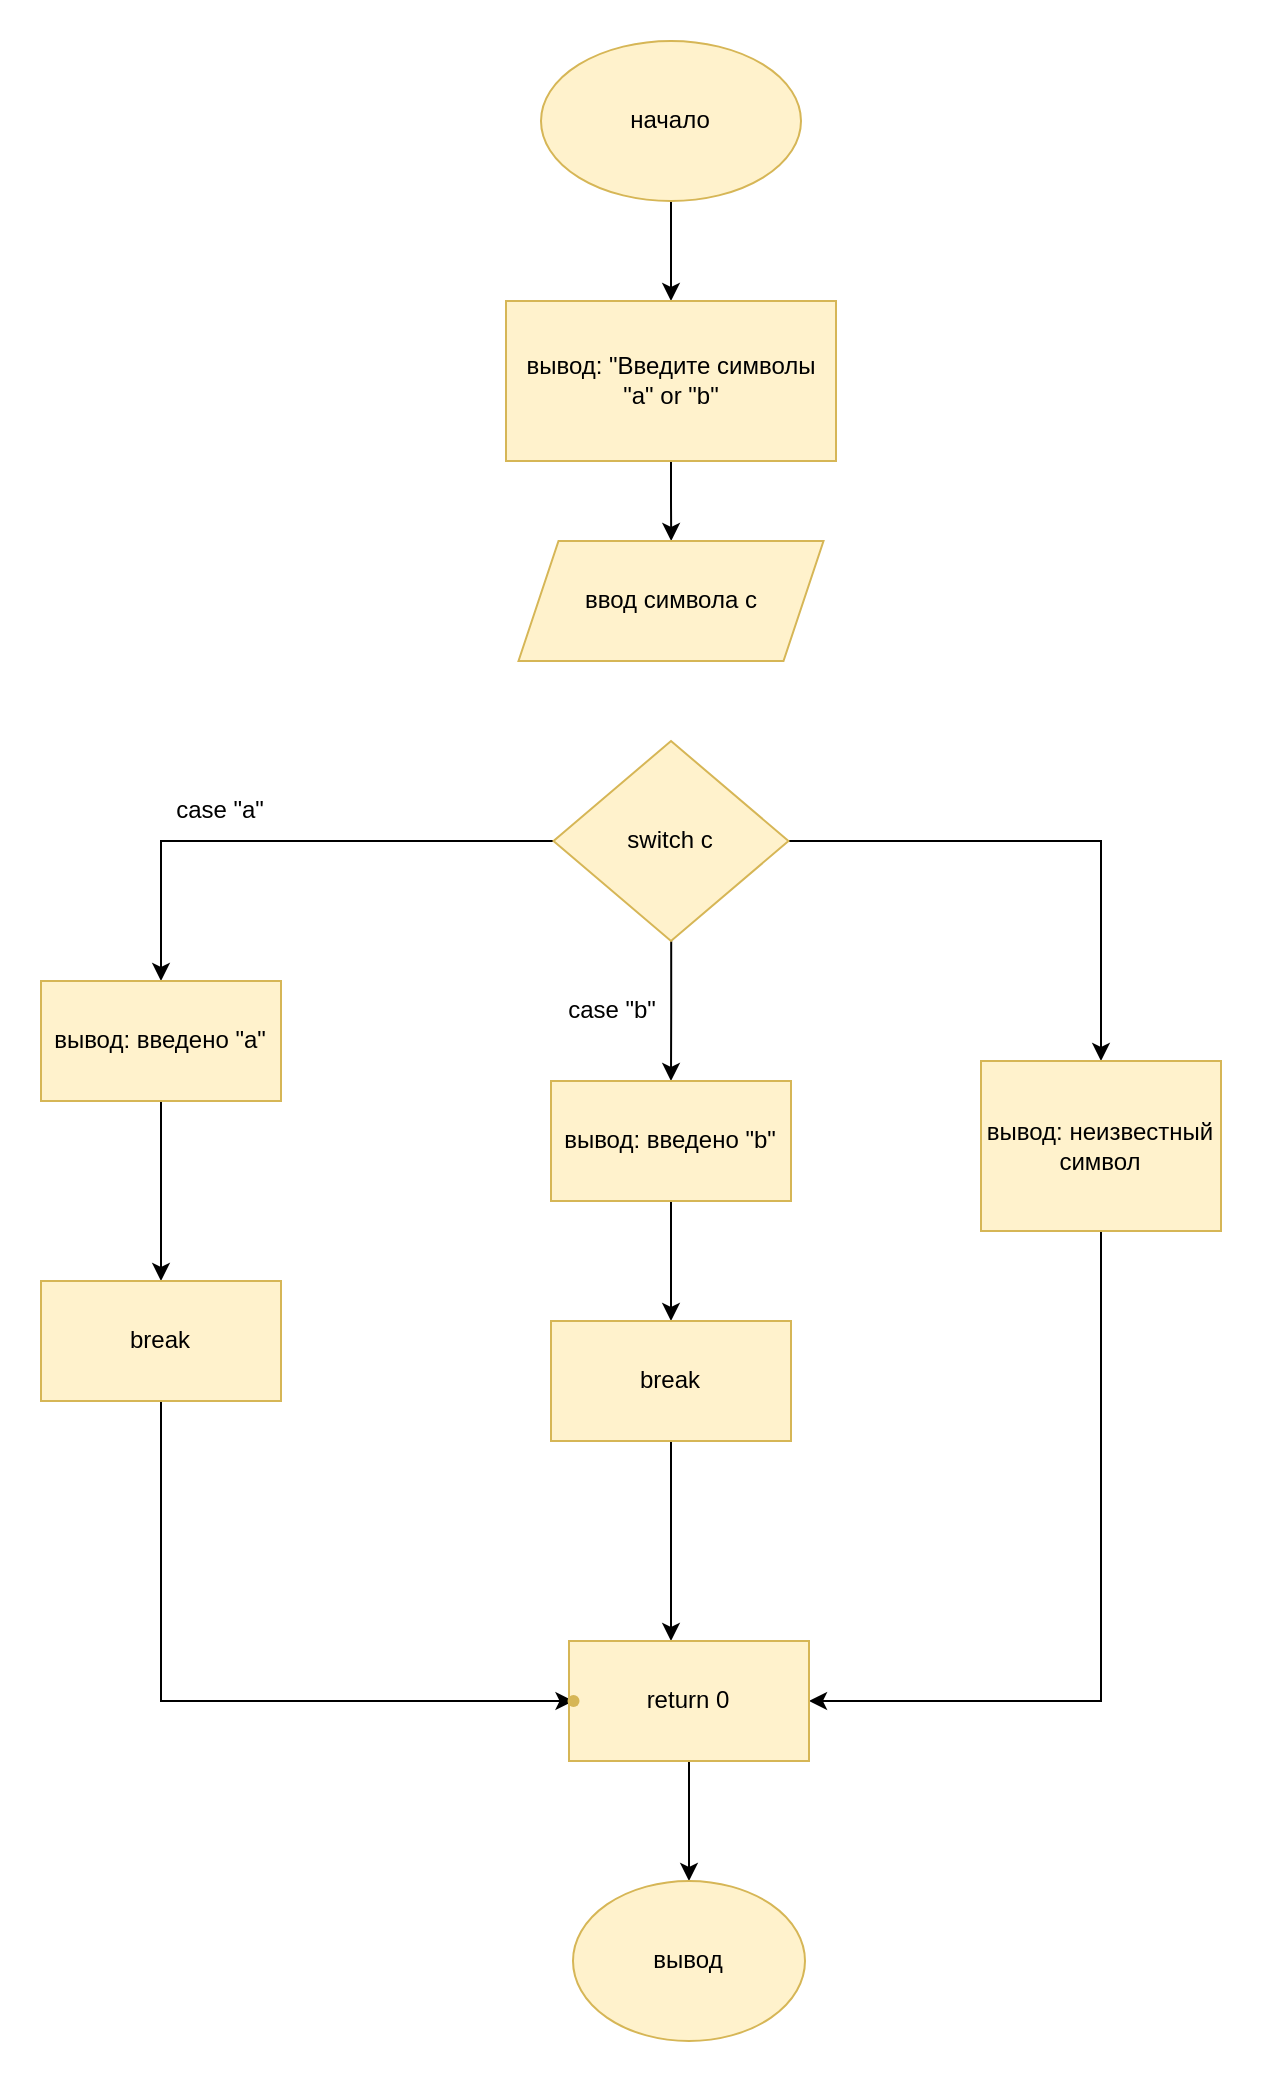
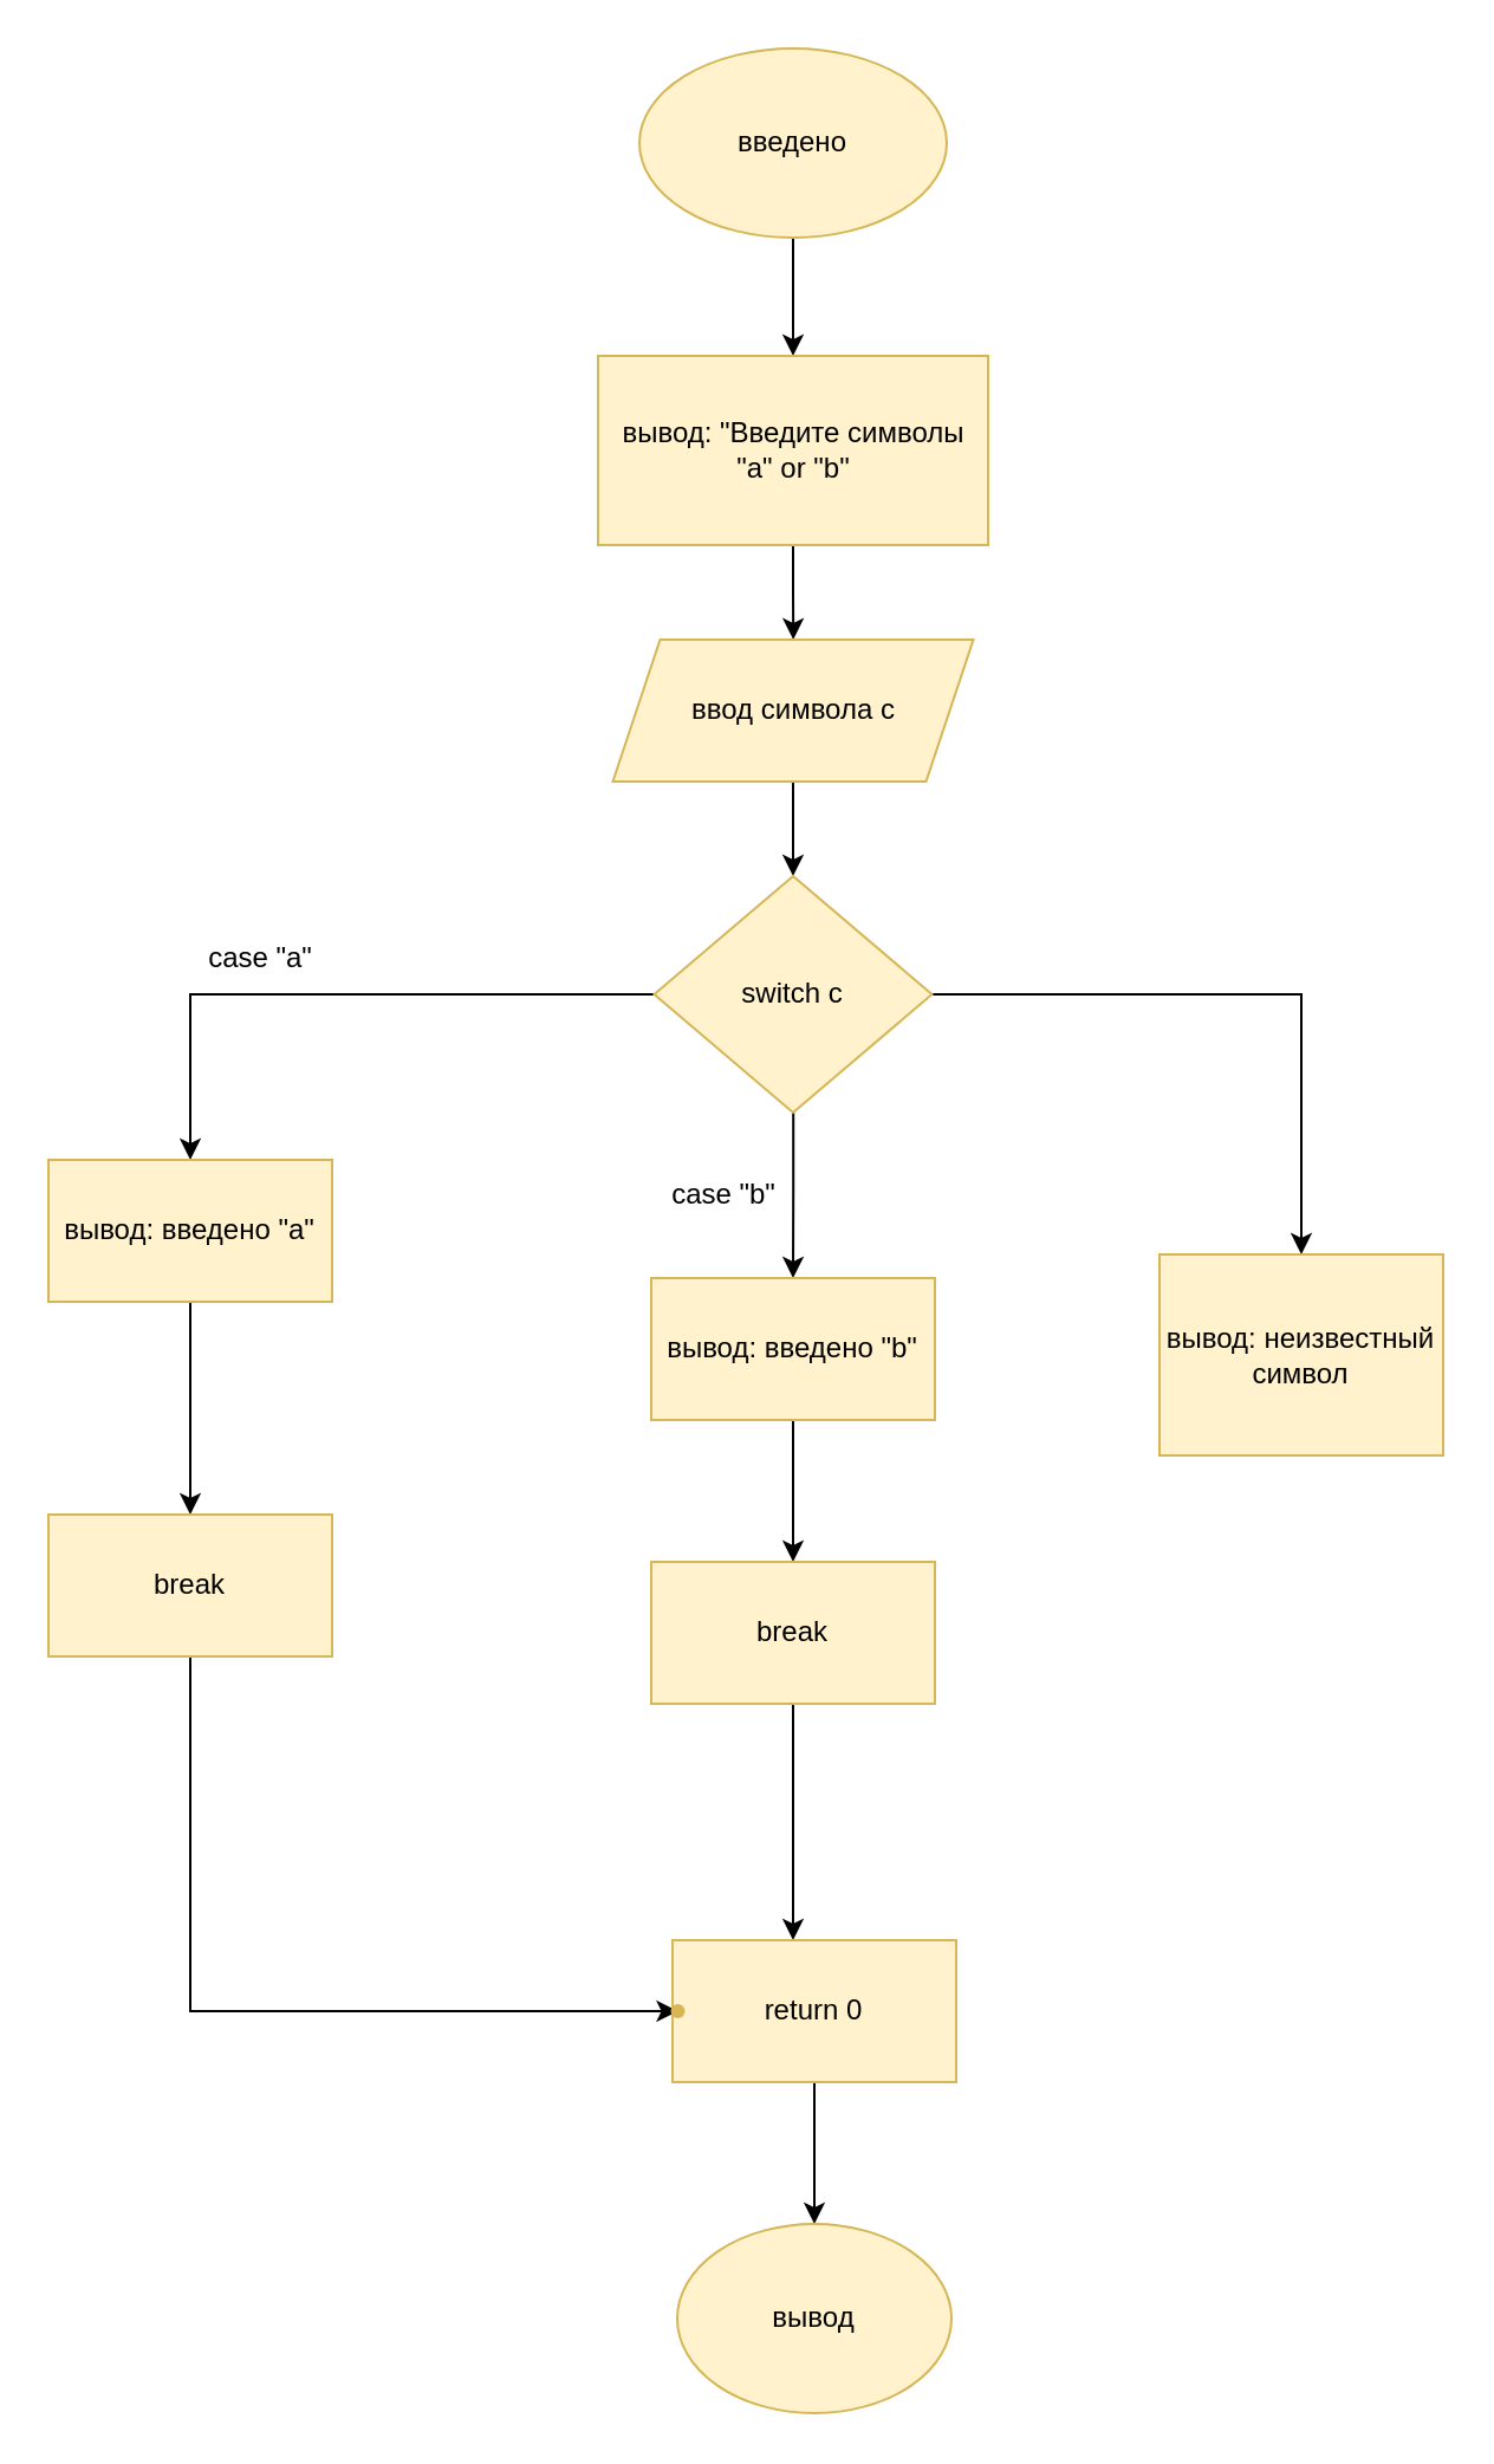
- <mxCell id="3" value="начало" style="ellipse;whiteSpace=wrap;html=1;fillColor=#fff2cc;strokeColor=#d6b656;" vertex="1" parent="1"><mxGeometry x="270" y="20" width="130" height="80" as="geometry" /></mxCell>
+ <mxCell id="3" value="введено" style="ellipse;whiteSpace=wrap;html=1;fillColor=#fff2cc;strokeColor=#d6b656;" vertex="1" parent="1"><mxGeometry x="270" y="20" width="130" height="80" as="geometry" /></mxCell>
+ <mxCell id="6" value="" style="edgeStyle=orthogonalEdgeStyle;rounded=0;orthogonalLoop=1;jettySize=auto;html=1;" edge="1" parent="1" source="7" target="11"><mxGeometry relative="1" as="geometry" /></mxCell>
- <mxCell id="18" value="" style="edgeStyle=orthogonalEdgeStyle;rounded=0;orthogonalLoop=1;jettySize=auto;html=1;" edge="1" parent="1" source="19" target="25"><mxGeometry relative="1" as="geometry"><Array as="points"><mxPoint x="550" y="850" /></Array></mxGeometry></mxCell>
